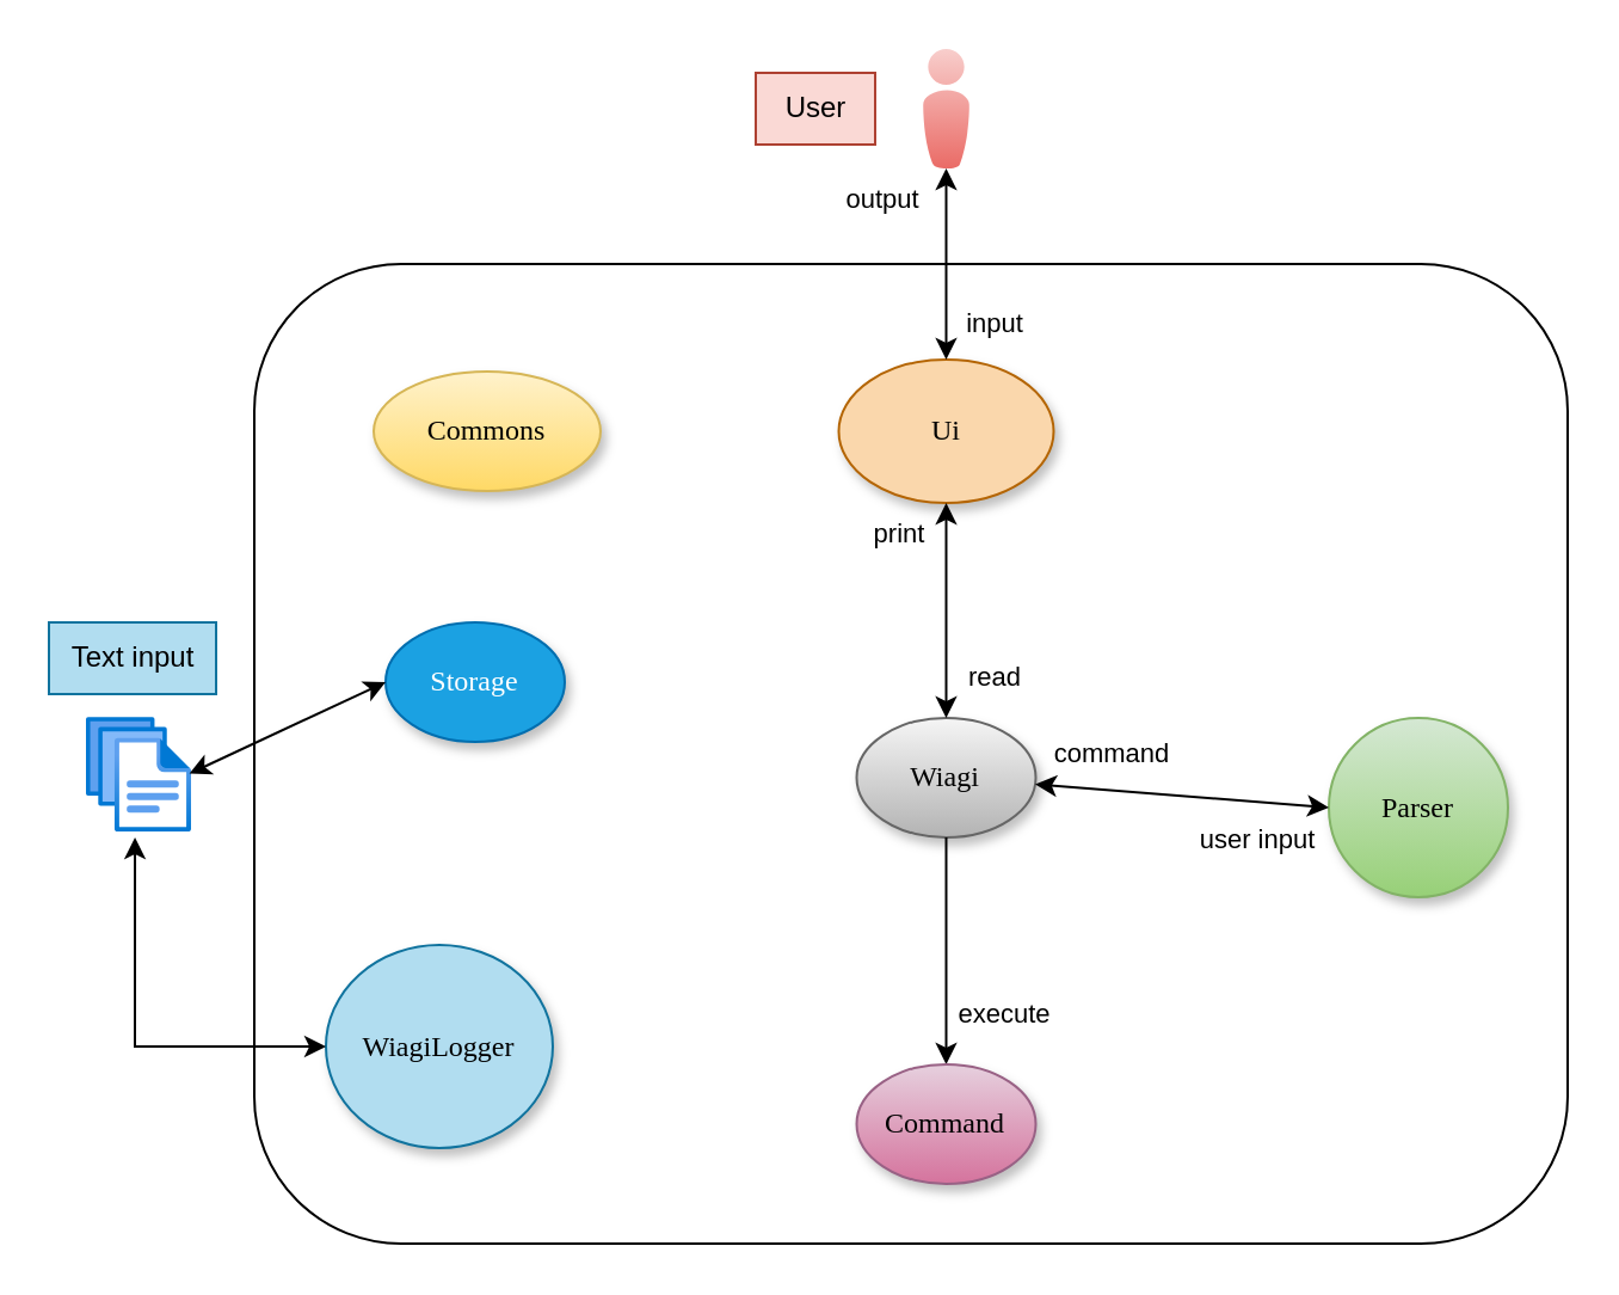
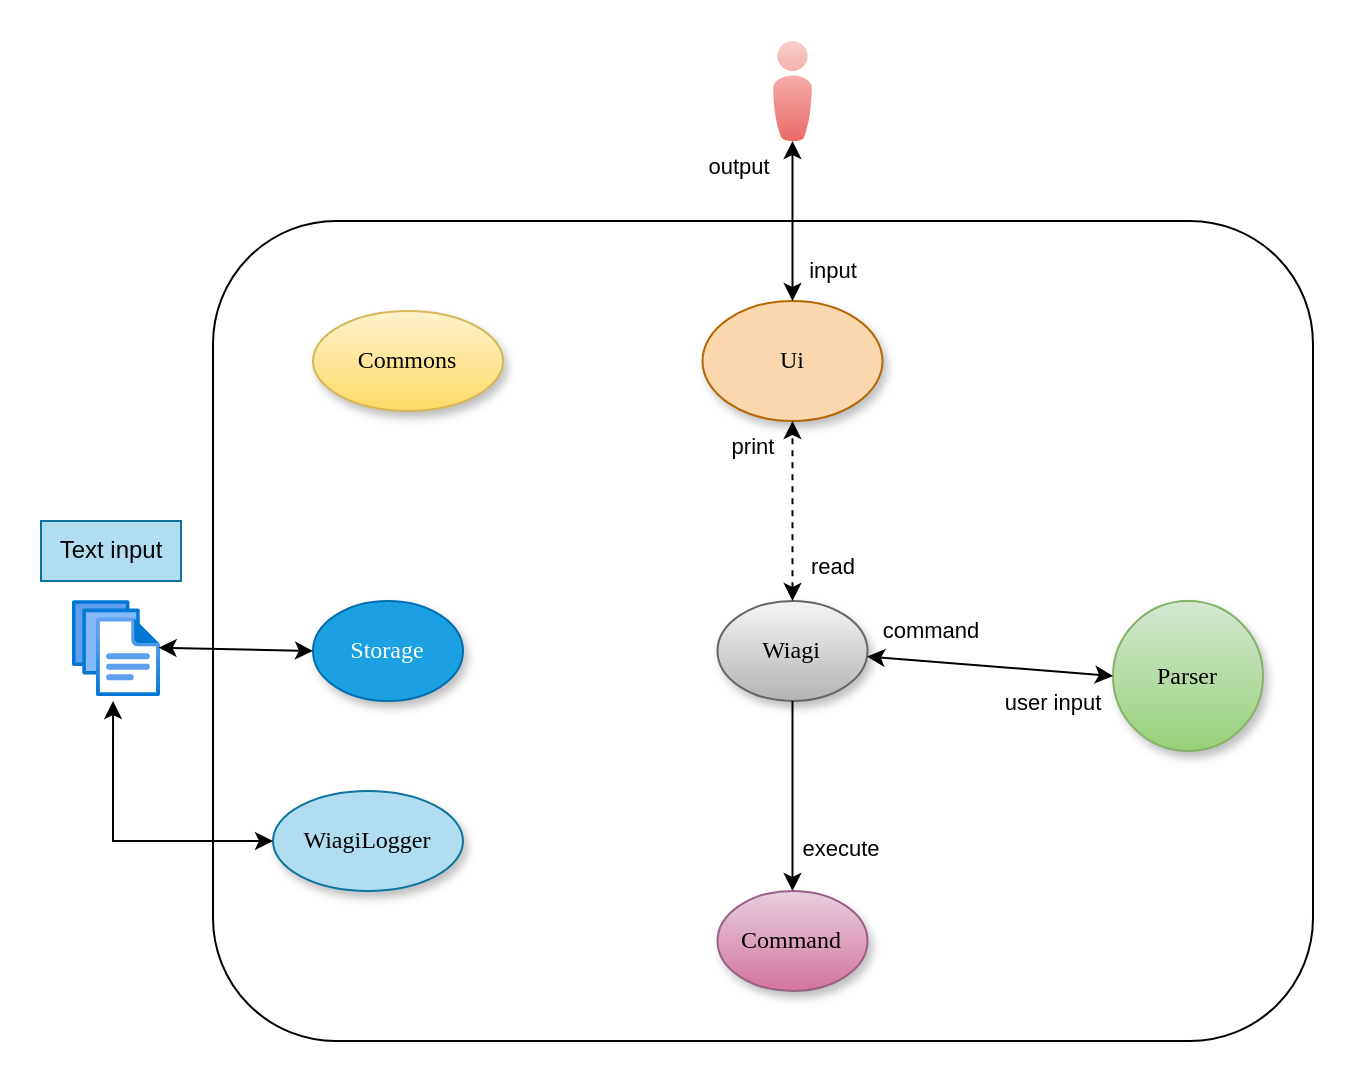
- <mxCell id="8" value="User" style="text;html=1;align=center;verticalAlign=middle;resizable=0;points=[];autosize=1;strokeColor=#ae4132;fillColor=#fad9d5;" vertex="1" parent="1"><mxGeometry x="316" y="30" width="50" height="30" as="geometry" /></mxCell>
- <mxCell id="20" value="" style="endArrow=classic;startArrow=classic;html=1;rounded=0;exitX=0.5;exitY=0;exitDx=0;exitDy=0;entryX=0.5;entryY=1;entryDx=0;entryDy=0;" edge="1" parent="1" source="4" target="3"><mxGeometry width="50" height="50" relative="1" as="geometry"><mxPoint x="336" y="300" as="sourcePoint" /><mxPoint x="386" y="250" as="targetPoint" /></mxGeometry></mxCell>
+ <mxCell id="20" value="" style="endArrow=classic;startArrow=classic;html=1;rounded=0;exitX=0.5;exitY=0;exitDx=0;exitDy=0;entryX=0.5;entryY=1;entryDx=0;entryDy=0;dashed=1;" edge="1" parent="1" source="4" target="3"><mxGeometry width="50" height="50" relative="1" as="geometry"><mxPoint x="336" y="300" as="sourcePoint" /><mxPoint x="386" y="250" as="targetPoint" /></mxGeometry></mxCell>
- <mxCell id="6" value="Storage" style="ellipse;whiteSpace=wrap;html=1;rounded=0;shadow=1;comic=0;labelBackgroundColor=none;strokeWidth=1;fontFamily=Verdana;fontSize=12;align=center;fillColor=#1ba1e2;strokeColor=#006EAF;fontColor=#ffffff;" parent="1" vertex="1"><mxGeometry x="161" y="260" width="75" height="50" as="geometry" /></mxCell>
+ <mxCell id="6" value="Storage" style="ellipse;whiteSpace=wrap;html=1;rounded=0;shadow=1;comic=0;labelBackgroundColor=none;strokeWidth=1;fontFamily=Verdana;fontSize=12;align=center;fillColor=#1ba1e2;strokeColor=#006EAF;fontColor=#ffffff;" parent="1" vertex="1"><mxGeometry x="156" y="300" width="75" height="50" as="geometry" /></mxCell>
- <mxCell id="5" value="&lt;span&gt;WiagiLogger&lt;/span&gt;" style="ellipse;whiteSpace=wrap;html=1;rounded=0;shadow=1;comic=0;labelBackgroundColor=none;strokeWidth=1;fontFamily=Verdana;fontSize=12;align=center;fillColor=#b1ddf0;strokeColor=#10739e;" parent="1" vertex="1"><mxGeometry x="136" y="395" width="95" height="85" as="geometry" /></mxCell>
+ <mxCell id="5" value="&lt;span&gt;WiagiLogger&lt;/span&gt;" style="ellipse;whiteSpace=wrap;html=1;rounded=0;shadow=1;comic=0;labelBackgroundColor=none;strokeWidth=1;fontFamily=Verdana;fontSize=12;align=center;fillColor=#b1ddf0;strokeColor=#10739e;" parent="1" vertex="1"><mxGeometry x="136" y="395" width="95" height="50" as="geometry" /></mxCell>
